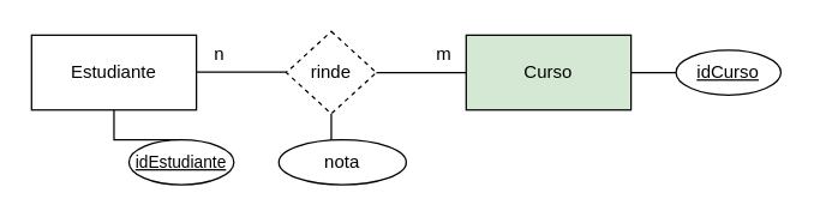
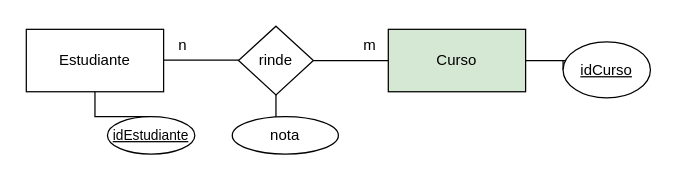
- <mxCell id="9" value="rinde" style="rhombus;whiteSpace=wrap;html=1;dashed=1;" parent="1" vertex="1"><mxGeometry x="190" y="20.5" width="60" height="55" as="geometry" /></mxCell>
+ <mxCell id="9" value="rinde" style="rhombus;whiteSpace=wrap;html=1;" parent="1" vertex="1"><mxGeometry x="190" y="20.5" width="60" height="55" as="geometry" /></mxCell>
- <mxCell id="12" value="&lt;div&gt;&lt;u&gt;idCurso&lt;/u&gt;&lt;/div&gt;" style="ellipse;whiteSpace=wrap;html=1;" parent="1" vertex="1"><mxGeometry x="450" y="33" width="70" height="30" as="geometry" /></mxCell>
+ <mxCell id="12" value="&lt;div&gt;&lt;u&gt;idCurso&lt;/u&gt;&lt;/div&gt;" style="ellipse;whiteSpace=wrap;html=1;" parent="1" vertex="1"><mxGeometry x="450" y="33" width="70" height="45" as="geometry" /></mxCell>
